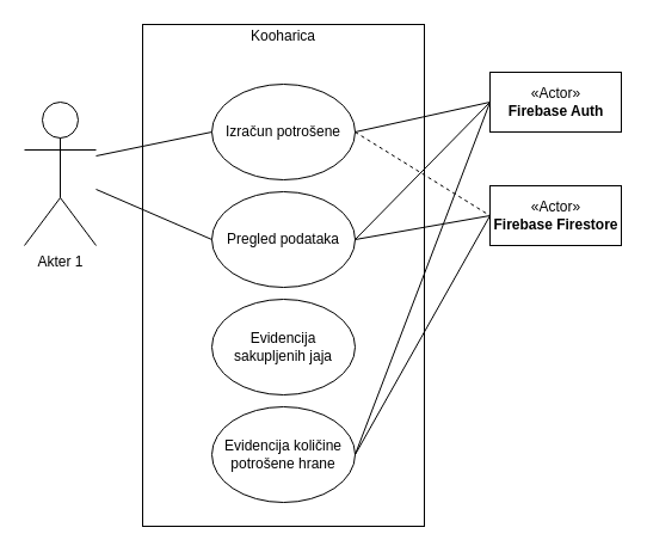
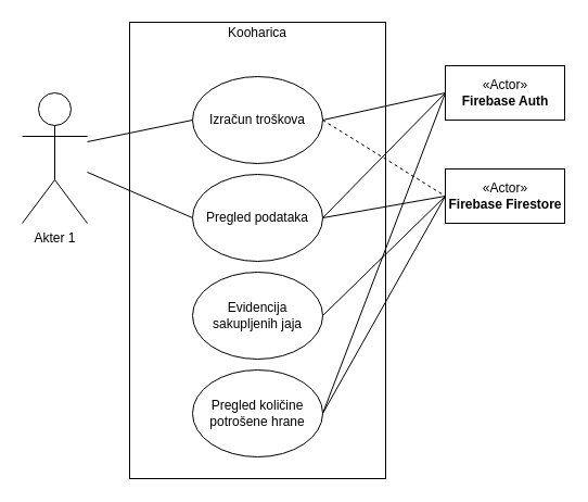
- <mxCell id="5" value="Izračun potrošene" style="ellipse;whiteSpace=wrap;html=1;" parent="1" vertex="1"><mxGeometry x="177" y="70" width="120" height="80" as="geometry" /></mxCell>
+ <mxCell id="5" value="Izračun troškova" style="ellipse;whiteSpace=wrap;html=1;" parent="1" vertex="1"><mxGeometry x="177" y="70" width="120" height="80" as="geometry" /></mxCell>
+ <mxCell id="18" value="" style="endArrow=none;html=1;entryX=0;entryY=0.5;entryDx=0;entryDy=0;exitX=1;exitY=0.5;exitDx=0;exitDy=0;" edge="1" parent="1" source="15" target="8"><mxGeometry width="50" height="50" relative="1" as="geometry"><mxPoint x="317" y="310" as="sourcePoint" /><mxPoint x="430" y="105" as="targetPoint" /></mxGeometry></mxCell>
- <mxCell id="16" value="Evidencija količine potrošene hrane" style="ellipse;whiteSpace=wrap;html=1;" vertex="1" parent="1"><mxGeometry x="177" y="340" width="120" height="80" as="geometry" /></mxCell>
+ <mxCell id="16" value="Pregled količine potrošene hrane" style="ellipse;whiteSpace=wrap;html=1;" vertex="1" parent="1"><mxGeometry x="177" y="340" width="120" height="80" as="geometry" /></mxCell>
